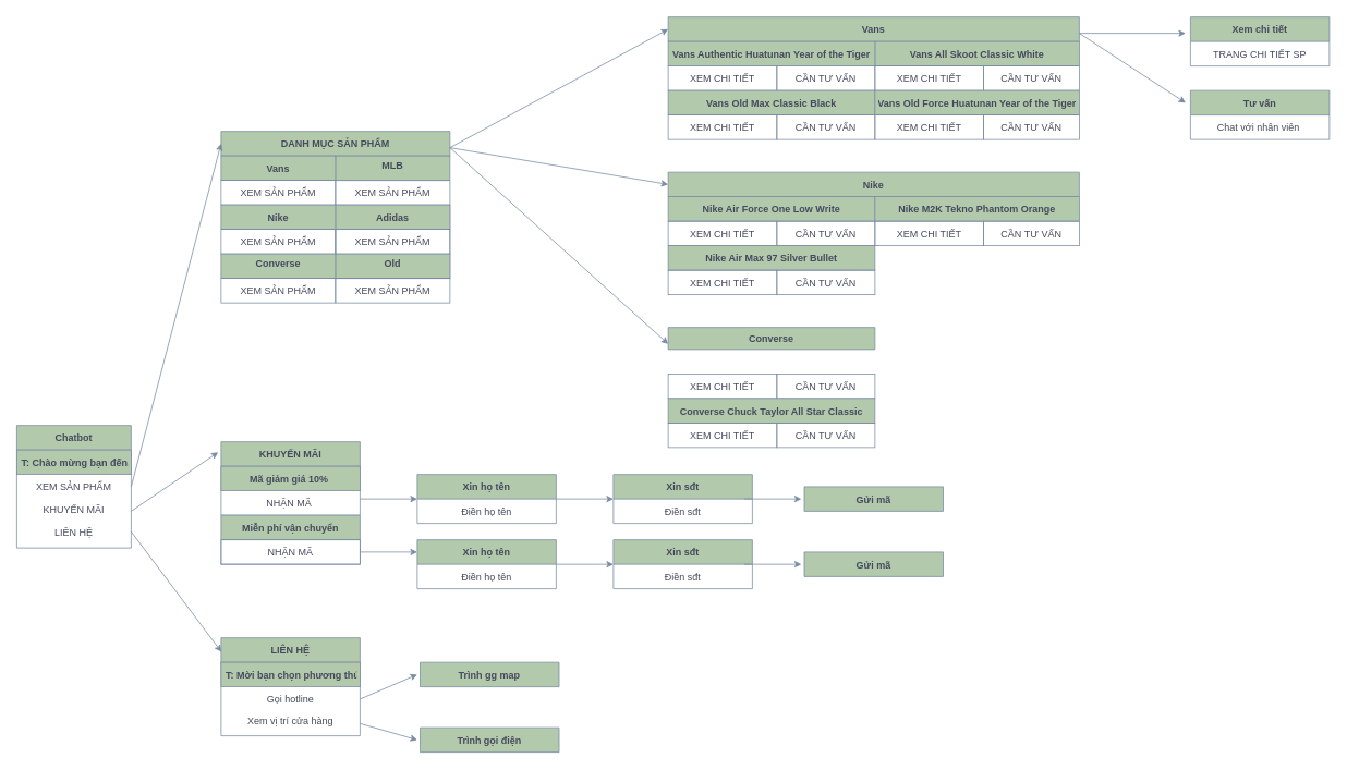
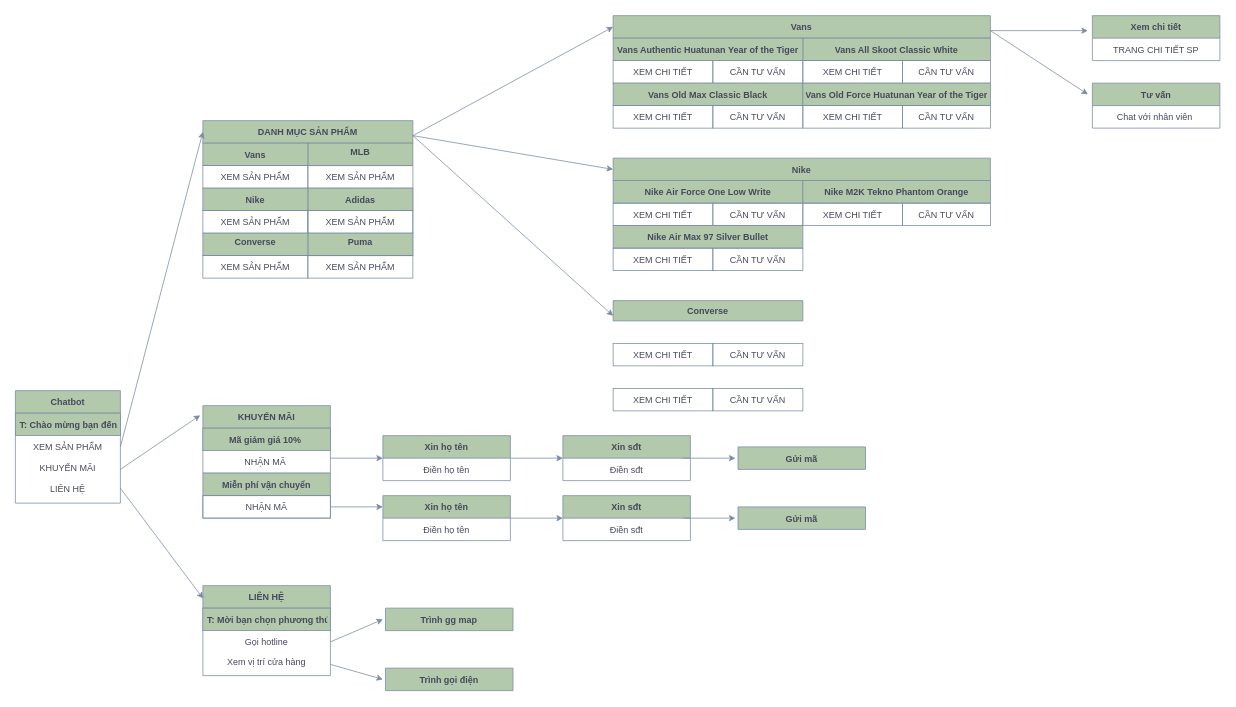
- <mxCell id="10" value="Old" style="text;strokeColor=#788AA3;fillColor=#B2C9AB;align=center;verticalAlign=middle;spacingLeft=4;spacingRight=4;overflow=hidden;points=[[0,0.5],[1,0.5]];portConstraint=eastwest;rotatable=0;spacingTop=-8;spacing=4;fontColor=#46495D;fontStyle=1" parent="7" vertex="1"><mxGeometry y="90" width="140" height="30" as="geometry" /></mxCell>
+ <mxCell id="10" value="Puma" style="text;strokeColor=#788AA3;fillColor=#B2C9AB;align=center;verticalAlign=middle;spacingLeft=4;spacingRight=4;overflow=hidden;points=[[0,0.5],[1,0.5]];portConstraint=eastwest;rotatable=0;spacingTop=-8;spacing=4;fontColor=#46495D;fontStyle=1" parent="7" vertex="1"><mxGeometry y="90" width="140" height="30" as="geometry" /></mxCell>
- <mxCell id="59" value="Converse Chuck Taylor All Star Classic" style="text;strokeColor=#788AA3;fillColor=#B2C9AB;align=center;verticalAlign=middle;spacingLeft=4;spacingRight=4;overflow=hidden;points=[[0,0.5],[1,0.5]];portConstraint=eastwest;rotatable=0;fontStyle=1;fontColor=#46495D;" parent="1" vertex="1"><mxGeometry x="817" y="487" width="253" height="30" as="geometry" /></mxCell>
